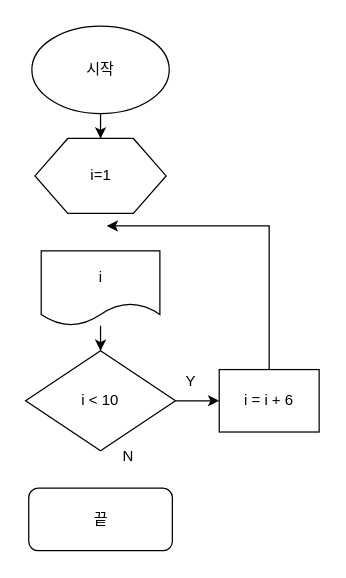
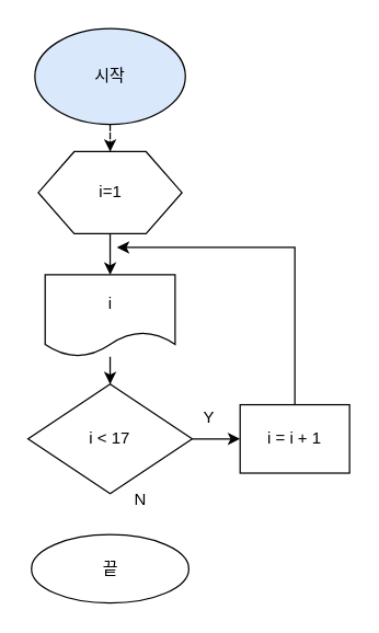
- <mxCell id="3" value="시작" style="ellipse;whiteSpace=wrap;html=1;" vertex="1" parent="1"><mxGeometry x="25" y="20" width="110" height="70" as="geometry" /></mxCell>
+ <mxCell id="3" value="시작" style="ellipse;whiteSpace=wrap;html=1;fillColor=#dae8fc;" vertex="1" parent="1"><mxGeometry x="25" y="20" width="110" height="70" as="geometry" /></mxCell>
- <mxCell id="2" value="" style="edgeStyle=orthogonalEdgeStyle;rounded=0;orthogonalLoop=1;jettySize=auto;html=1;" edge="1" parent="1" source="3" target="5"><mxGeometry relative="1" as="geometry" /></mxCell>
+ <mxCell id="2" value="" style="edgeStyle=orthogonalEdgeStyle;rounded=0;orthogonalLoop=1;jettySize=auto;html=1;dashed=1;" edge="1" parent="1" source="3" target="5"><mxGeometry relative="1" as="geometry" /></mxCell>
+ <mxCell id="4" value="" style="edgeStyle=orthogonalEdgeStyle;rounded=0;orthogonalLoop=1;jettySize=auto;html=1;" edge="1" parent="1" source="5" target="7"><mxGeometry relative="1" as="geometry" /></mxCell>
- <mxCell id="11" value="i &amp;lt; 10" style="rhombus;whiteSpace=wrap;html=1;" vertex="1" parent="1"><mxGeometry x="20" y="280" width="120" height="80" as="geometry" /></mxCell>
+ <mxCell id="11" value="i &amp;lt; 17" style="rhombus;whiteSpace=wrap;html=1;" vertex="1" parent="1"><mxGeometry x="20" y="280" width="120" height="80" as="geometry" /></mxCell>
- <mxCell id="9" value="i = i + 6" style="rounded=0;whiteSpace=wrap;html=1;" vertex="1" parent="1"><mxGeometry x="175" y="295" width="80" height="50" as="geometry" /></mxCell>
+ <mxCell id="9" value="i = i + 1" style="rounded=0;whiteSpace=wrap;html=1;" vertex="1" parent="1"><mxGeometry x="175" y="295" width="80" height="50" as="geometry" /></mxCell>
- <mxCell id="12" value="끝" style="whiteSpace=wrap;html=1;rounded=1;" vertex="1" parent="1"><mxGeometry x="22.5" y="390" width="115" height="50" as="geometry" /></mxCell>
+ <mxCell id="12" value="끝" style="ellipse;whiteSpace=wrap;html=1;" vertex="1" parent="1"><mxGeometry x="22.5" y="390" width="115" height="50" as="geometry" /></mxCell>
